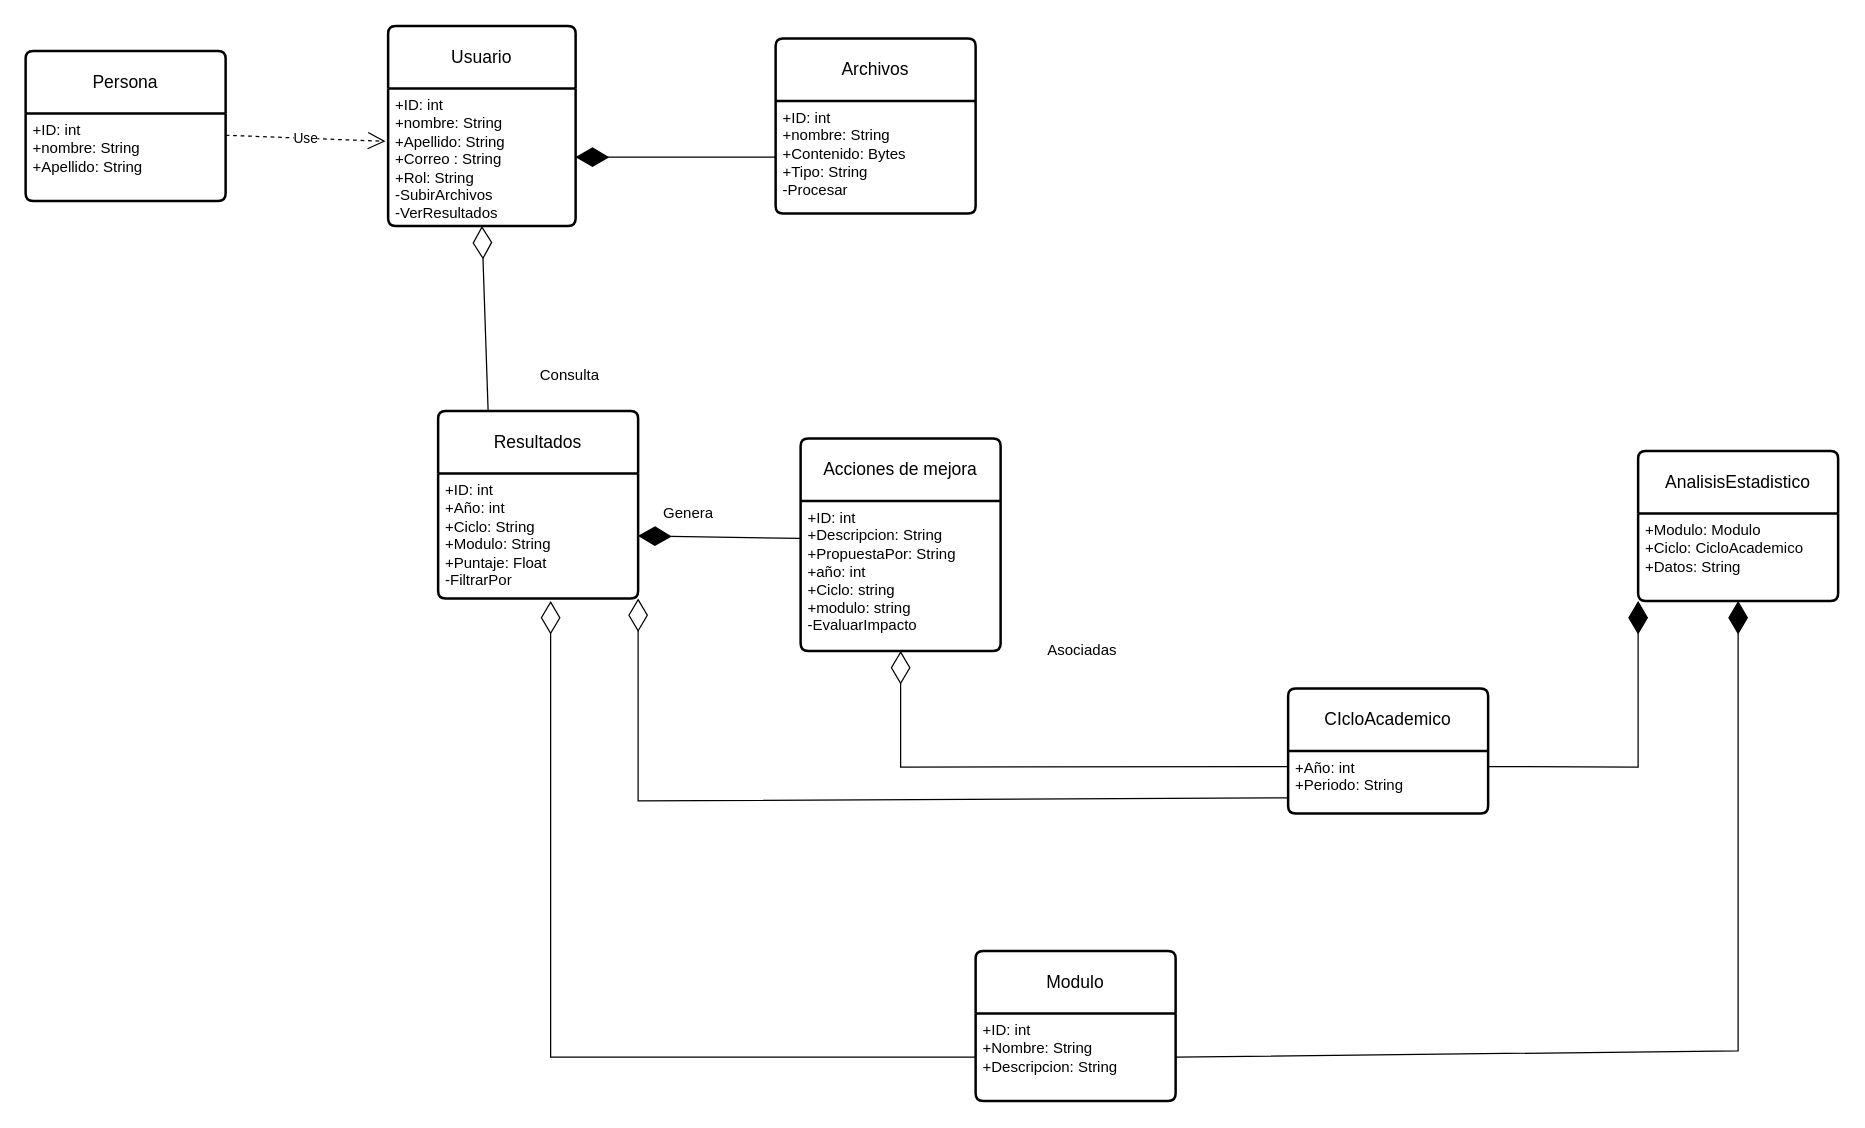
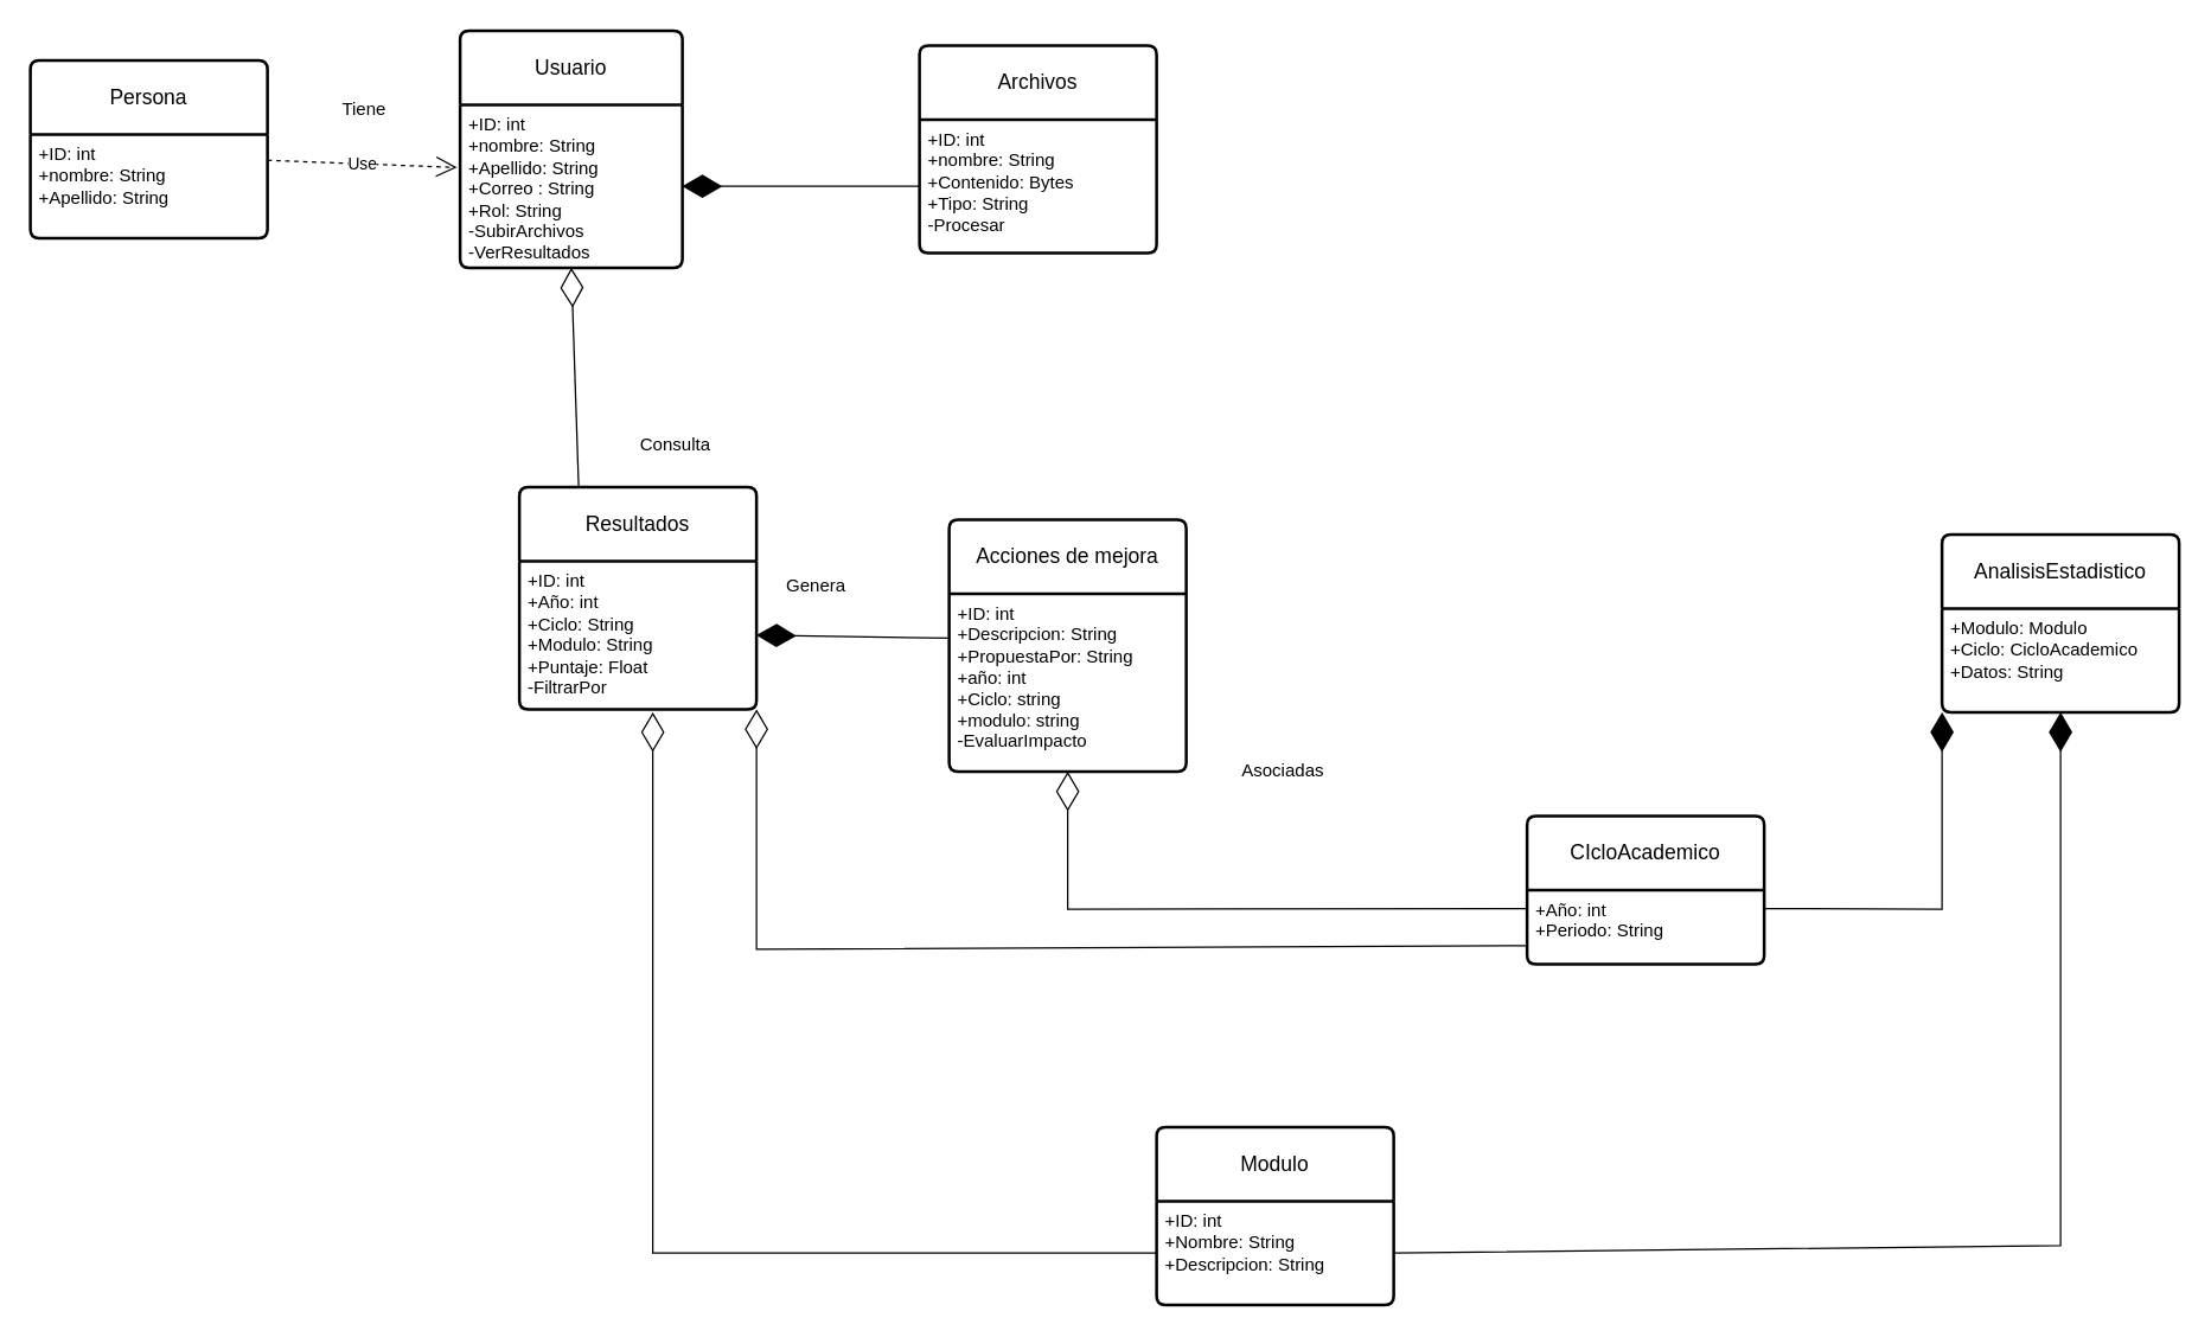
+ <mxCell id="21" value="Tiene" style="text;html=1;align=center;verticalAlign=middle;resizable=0;points=[];autosize=1;strokeColor=none;fillColor=none;" vertex="1" parent="1"><mxGeometry x="220" y="58" width="50" height="30" as="geometry" /></mxCell>
- <mxCell id="17" value="Genera" style="text;html=1;align=center;verticalAlign=middle;resizable=0;points=[];autosize=1;strokeColor=none;fillColor=none;" vertex="1" parent="1"><mxGeometry x="520" y="395" width="60" height="30" as="geometry" /></mxCell>
+ <mxCell id="17" value="Genera" style="text;html=1;align=center;verticalAlign=middle;resizable=0;points=[];autosize=1;strokeColor=none;fillColor=none;" vertex="1" parent="1"><mxGeometry x="520" y="380" width="60" height="30" as="geometry" /></mxCell>
